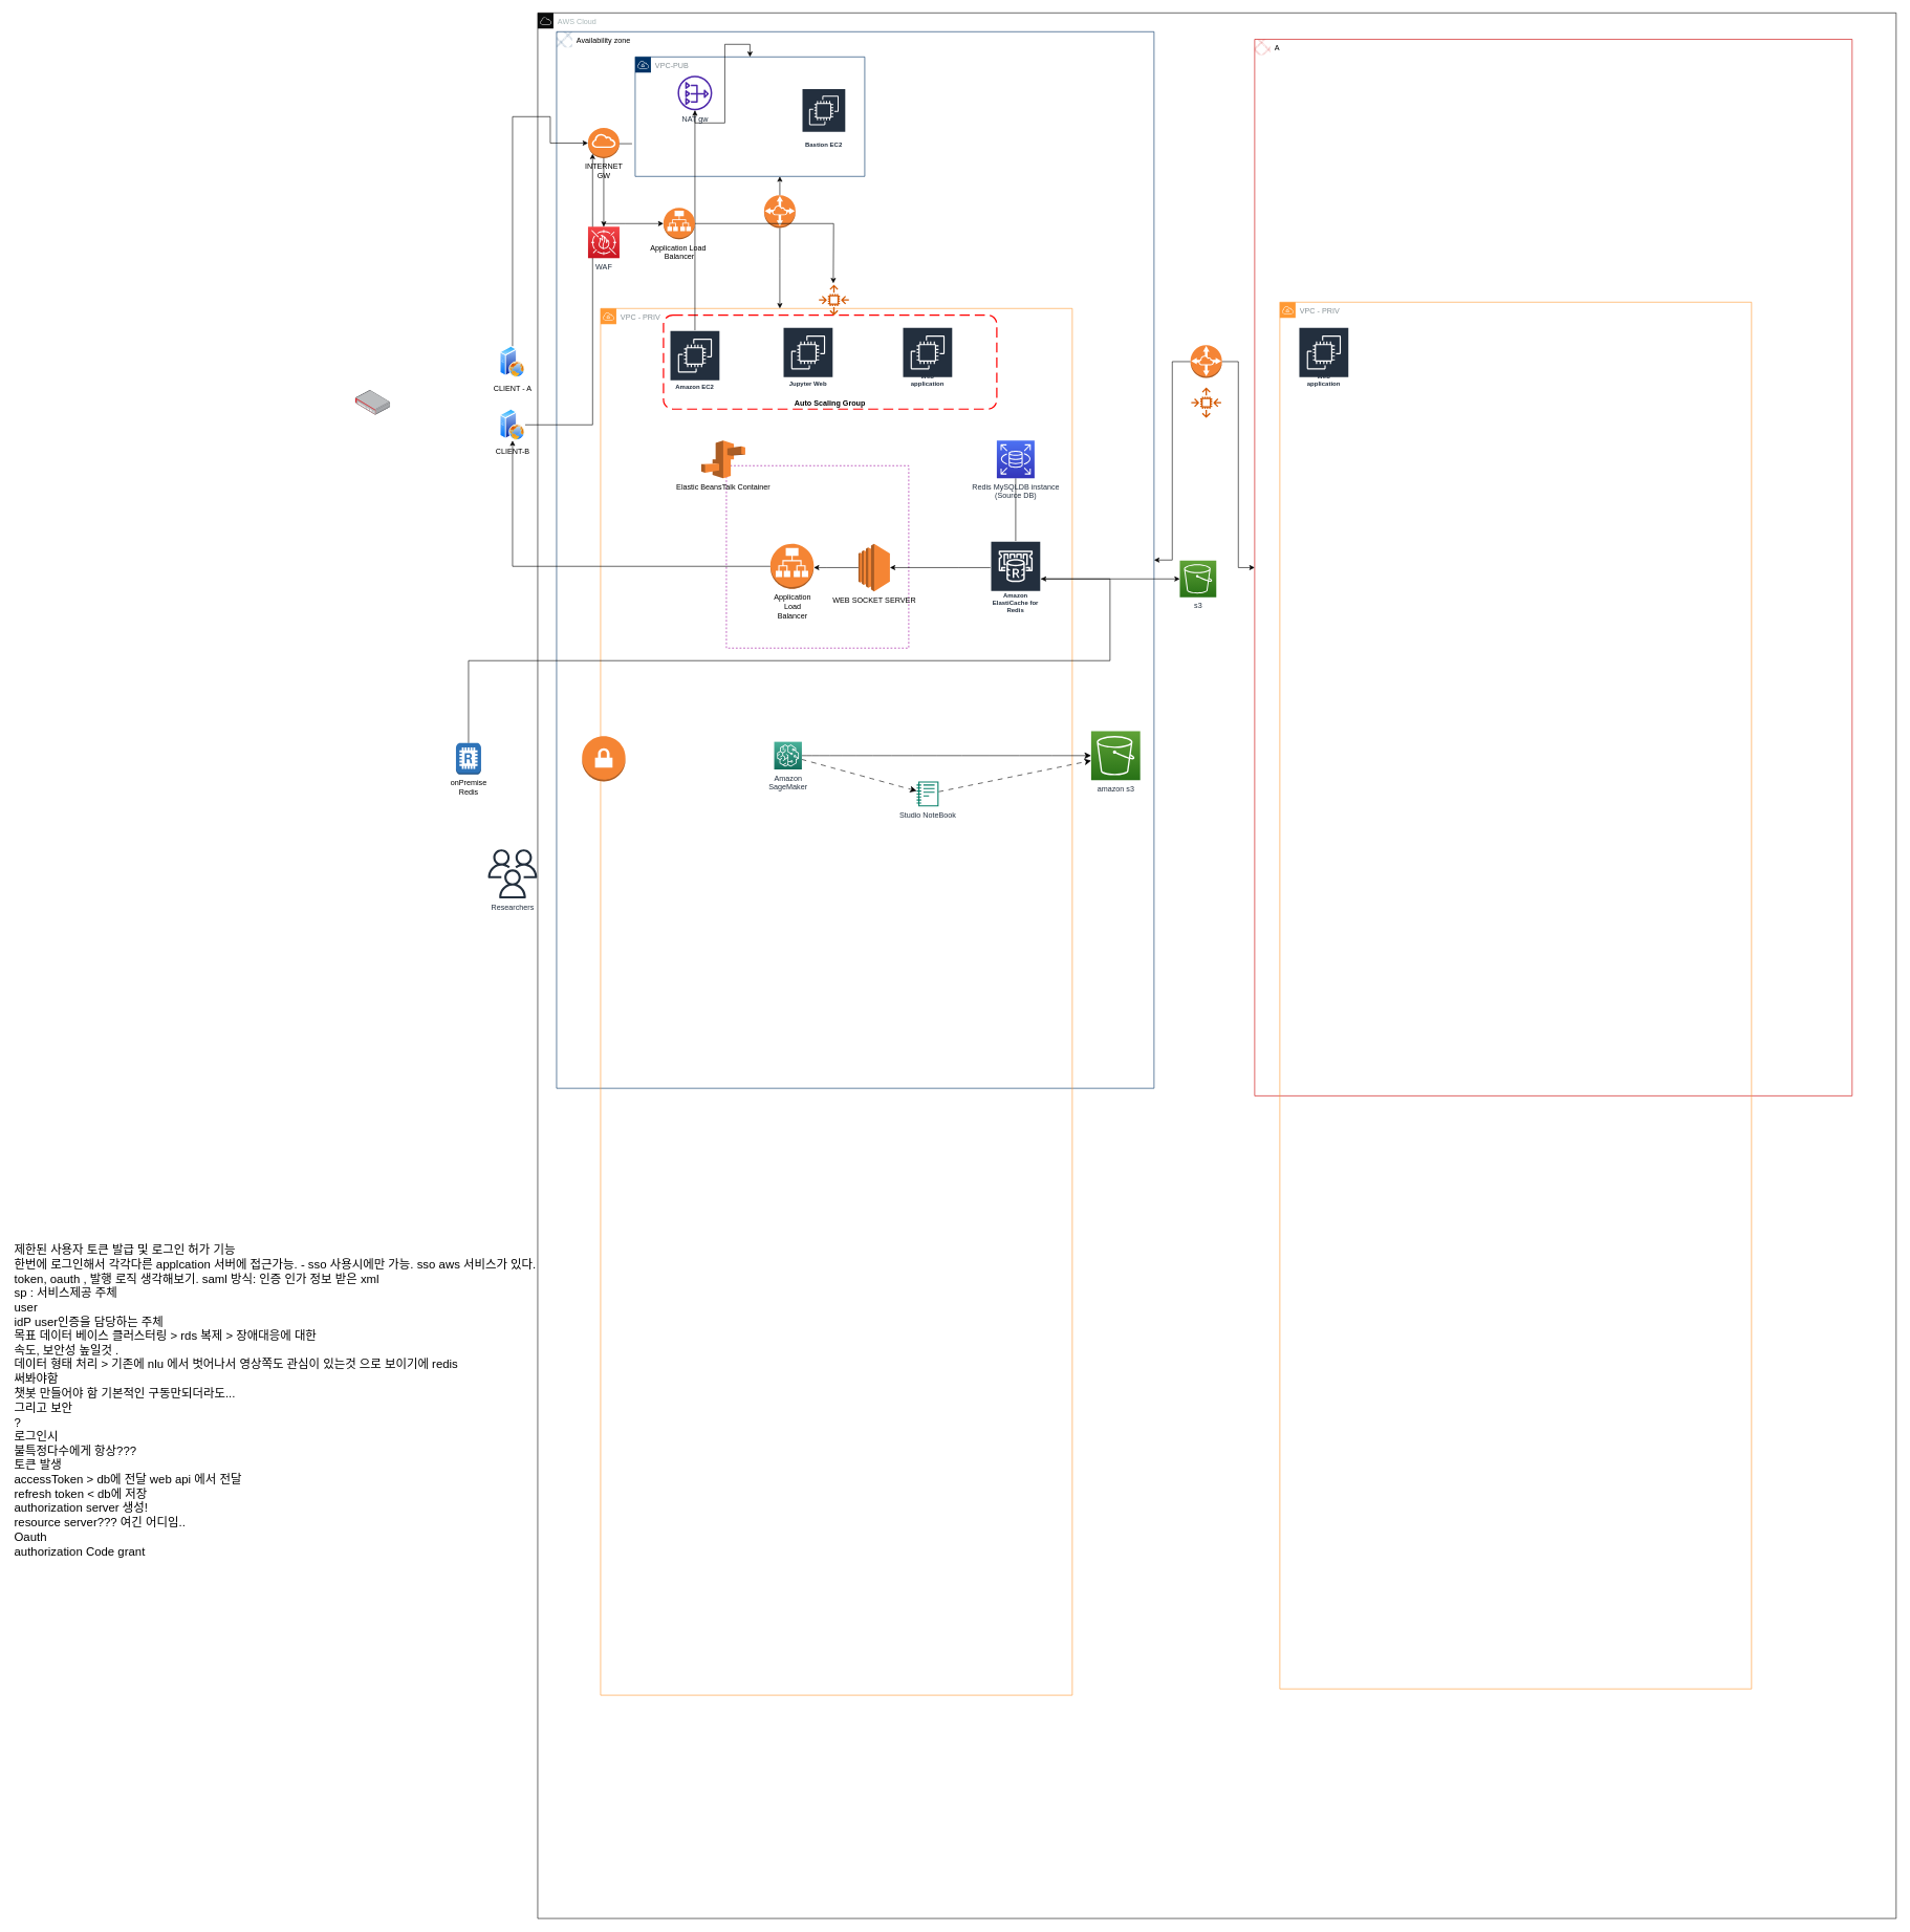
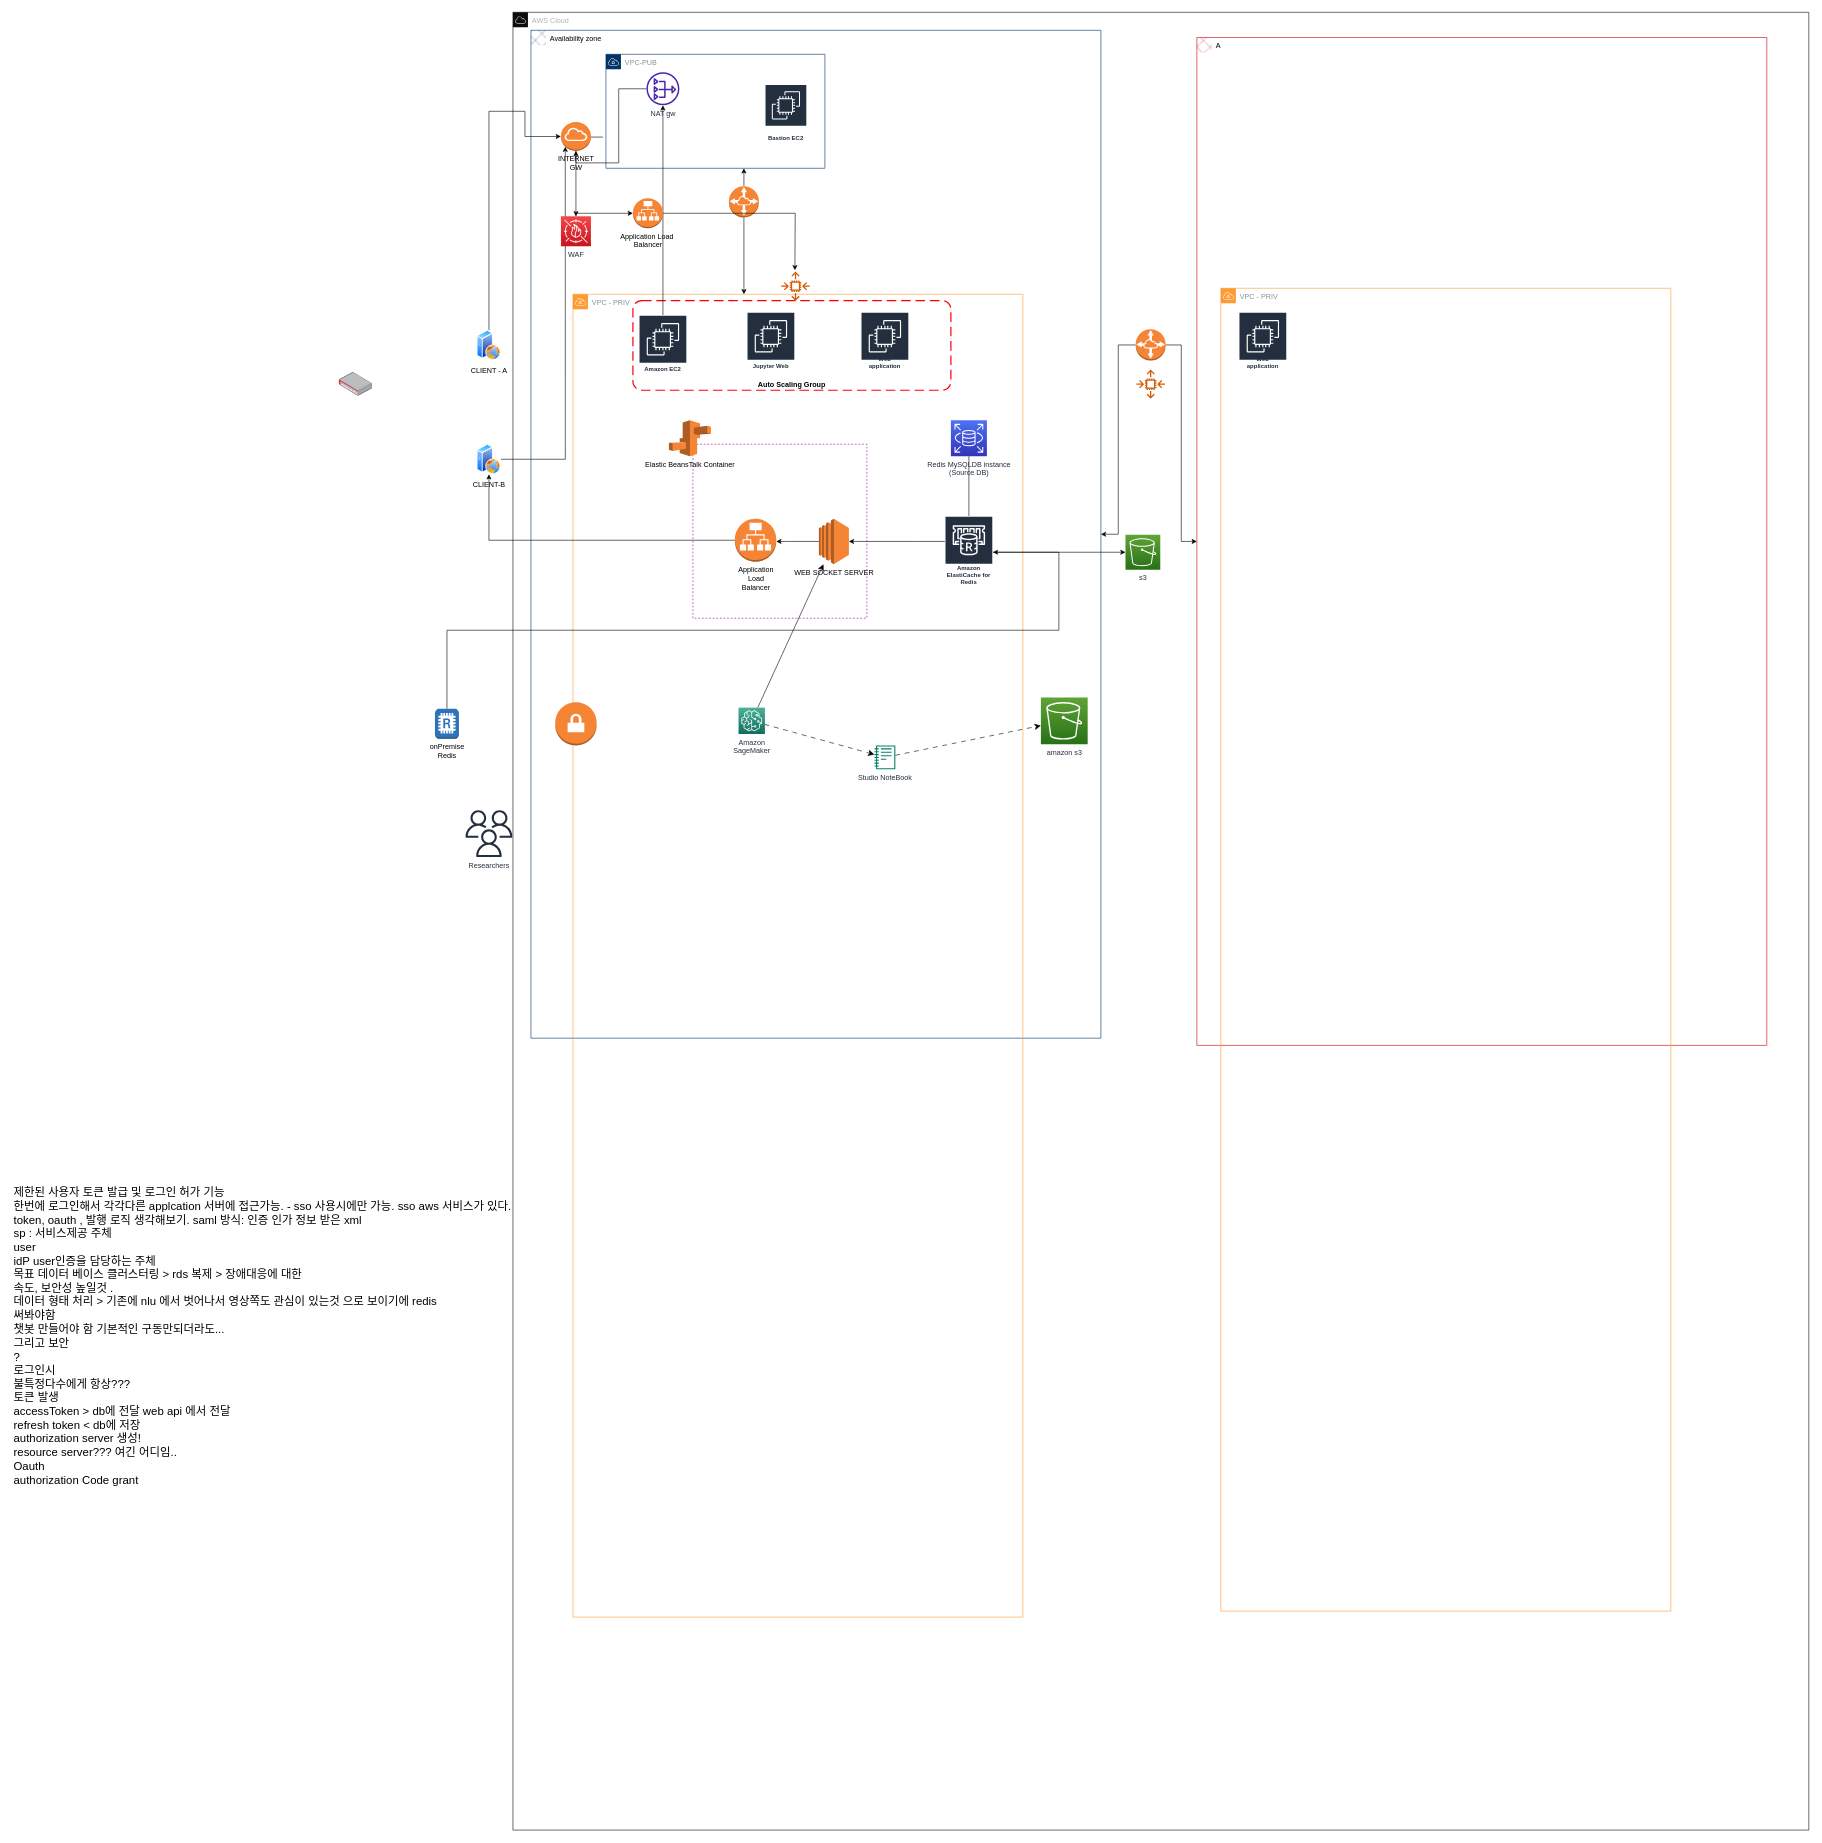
- <mxCell id="14" style="edgeStyle=orthogonalEdgeStyle;rounded=0;orthogonalLoop=1;jettySize=auto;html=1;" parent="1" source="15" target="7" edge="1"><mxGeometry relative="1" as="geometry" /></mxCell>
+ <mxCell id="14" style="edgeStyle=orthogonalEdgeStyle;rounded=0;orthogonalLoop=1;jettySize=auto;html=1;entryX=0.5;entryY=1;entryDx=0;entryDy=0;entryPerimeter=0;" parent="1" source="15" target="17" edge="1"><mxGeometry relative="1" as="geometry" /></mxCell>
- <mxCell id="21" value="CLIENT-B&lt;br&gt;" style="aspect=fixed;perimeter=ellipsePerimeter;html=1;align=center;shadow=0;dashed=0;spacingTop=3;image;image=img/lib/active_directory/web_server.svg;" parent="1" vertex="1"><mxGeometry x="794" y="650" width="40" height="50" as="geometry" /></mxCell>
+ <mxCell id="21" value="CLIENT-B&lt;br&gt;" style="aspect=fixed;perimeter=ellipsePerimeter;html=1;align=center;shadow=0;dashed=0;spacingTop=3;image;image=img/lib/active_directory/web_server.svg;" parent="1" vertex="1"><mxGeometry x="794" y="740" width="40" height="50" as="geometry" /></mxCell>
- <mxCell id="53" style="edgeStyle=none;curved=1;rounded=0;orthogonalLoop=1;jettySize=auto;html=1;fontSize=12;startSize=8;endSize=8;" edge="1" parent="1" source="54" target="57"><mxGeometry relative="1" as="geometry" /></mxCell>
+ <mxCell id="53" style="edgeStyle=none;curved=1;rounded=0;orthogonalLoop=1;jettySize=auto;html=1;fontSize=12;startSize=8;endSize=8;" edge="1" parent="1" source="54" target="19"><mxGeometry relative="1" as="geometry" /></mxCell>
